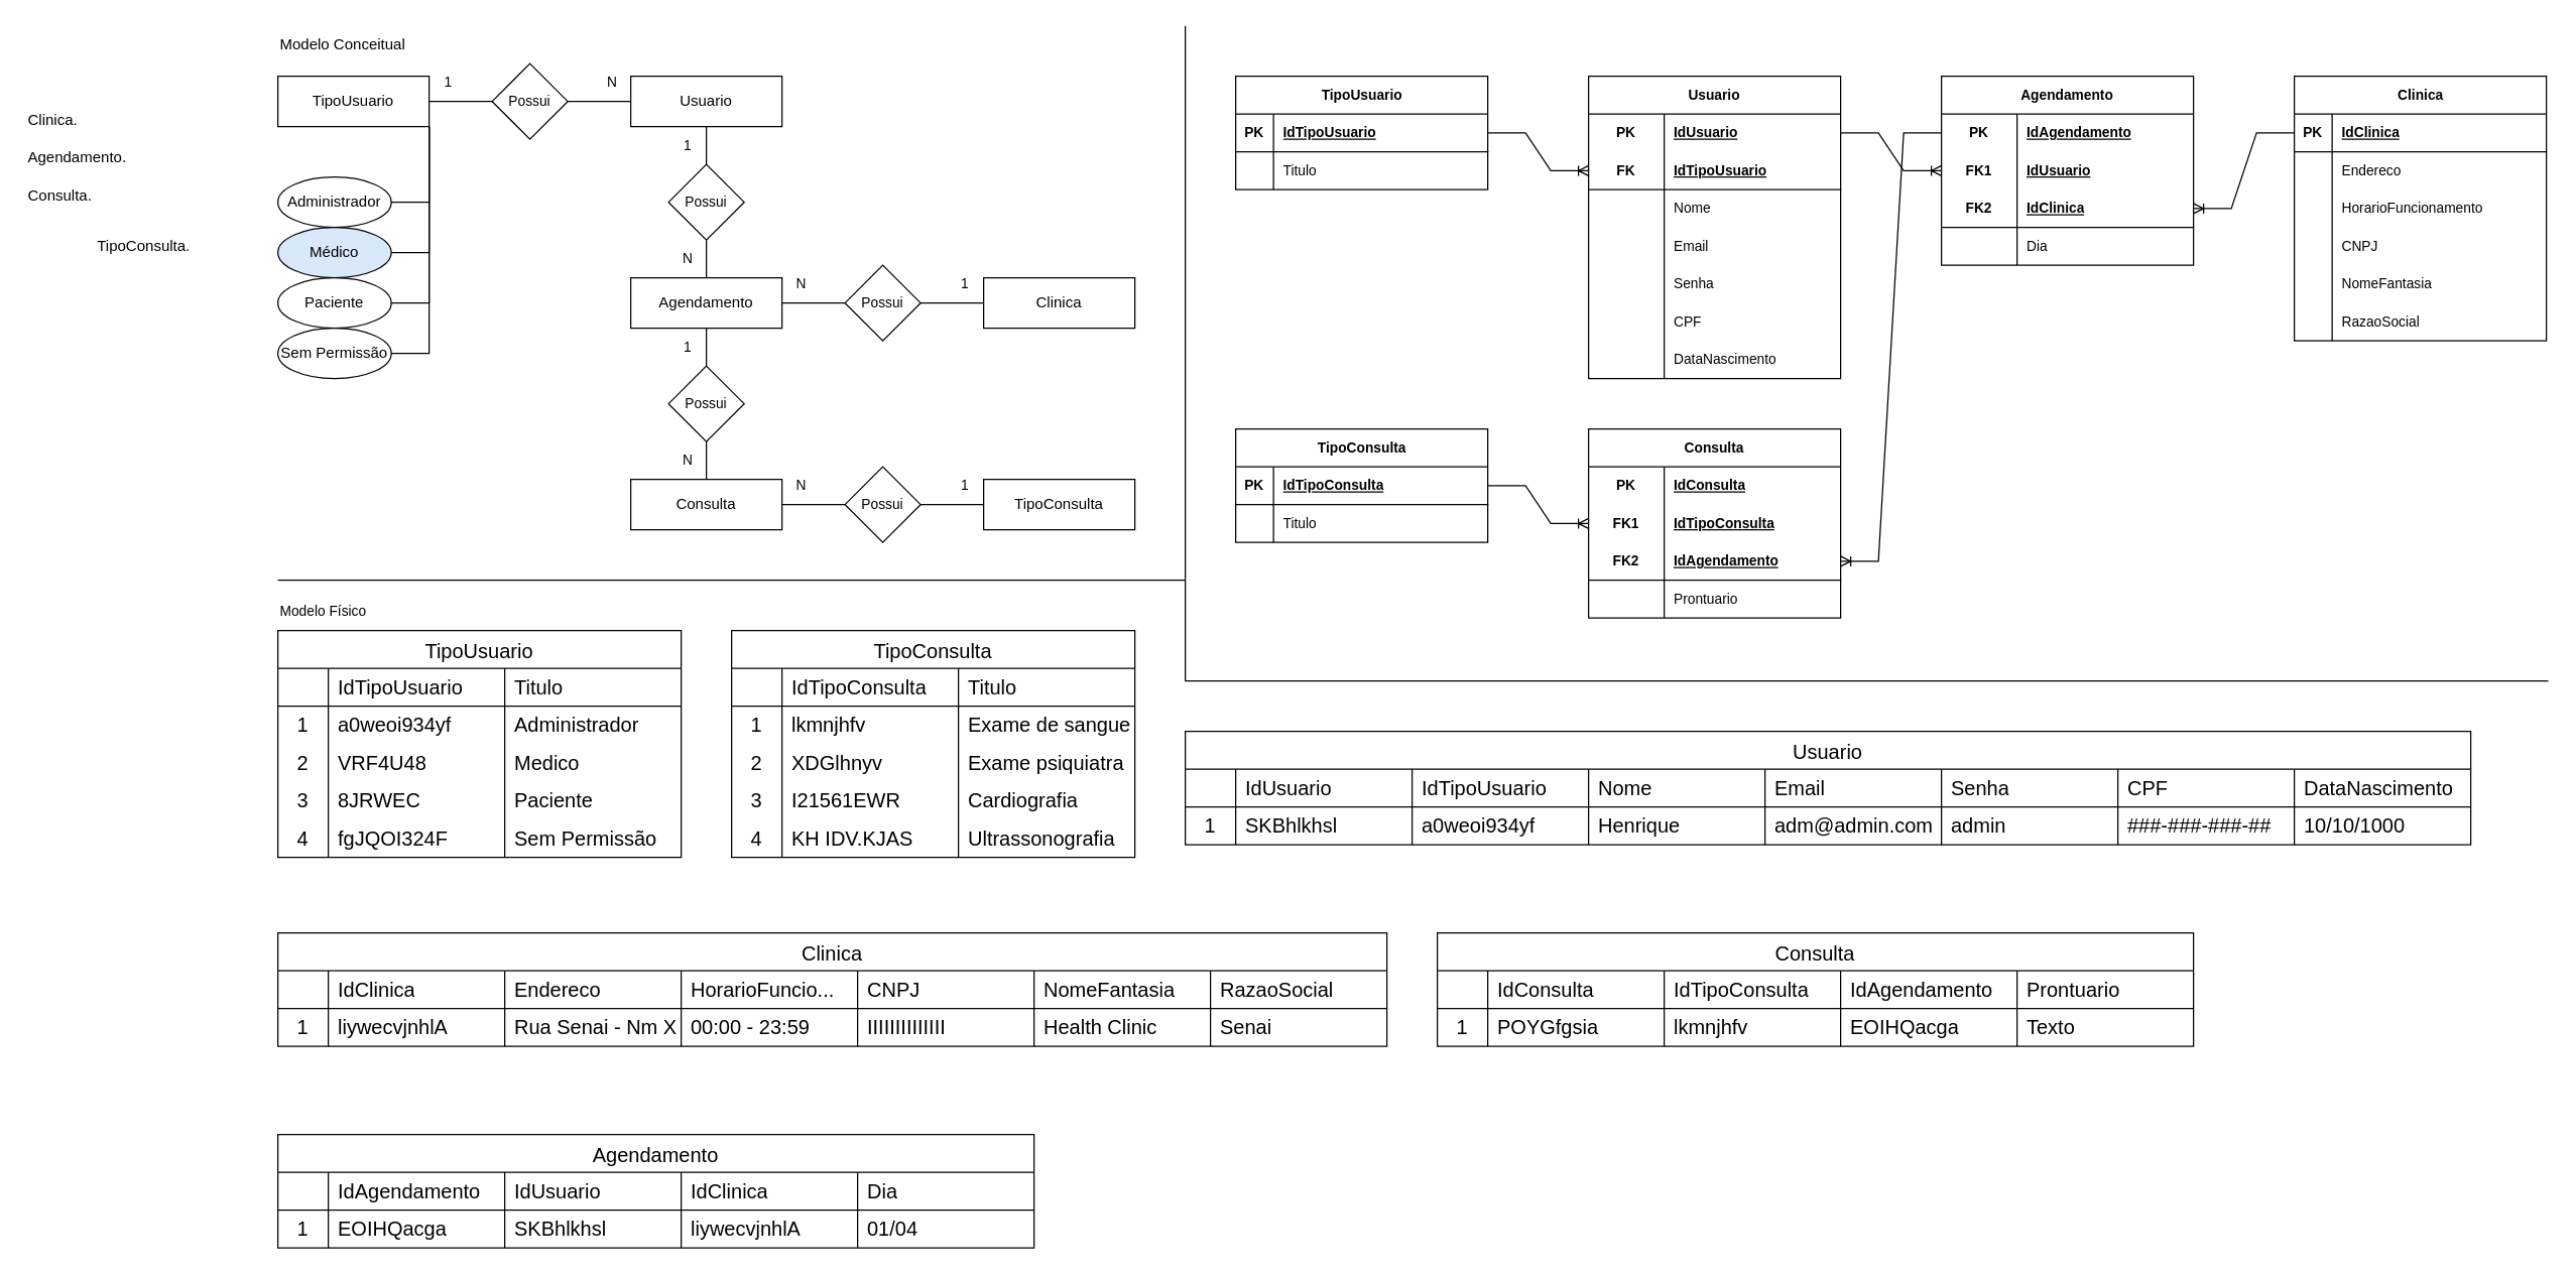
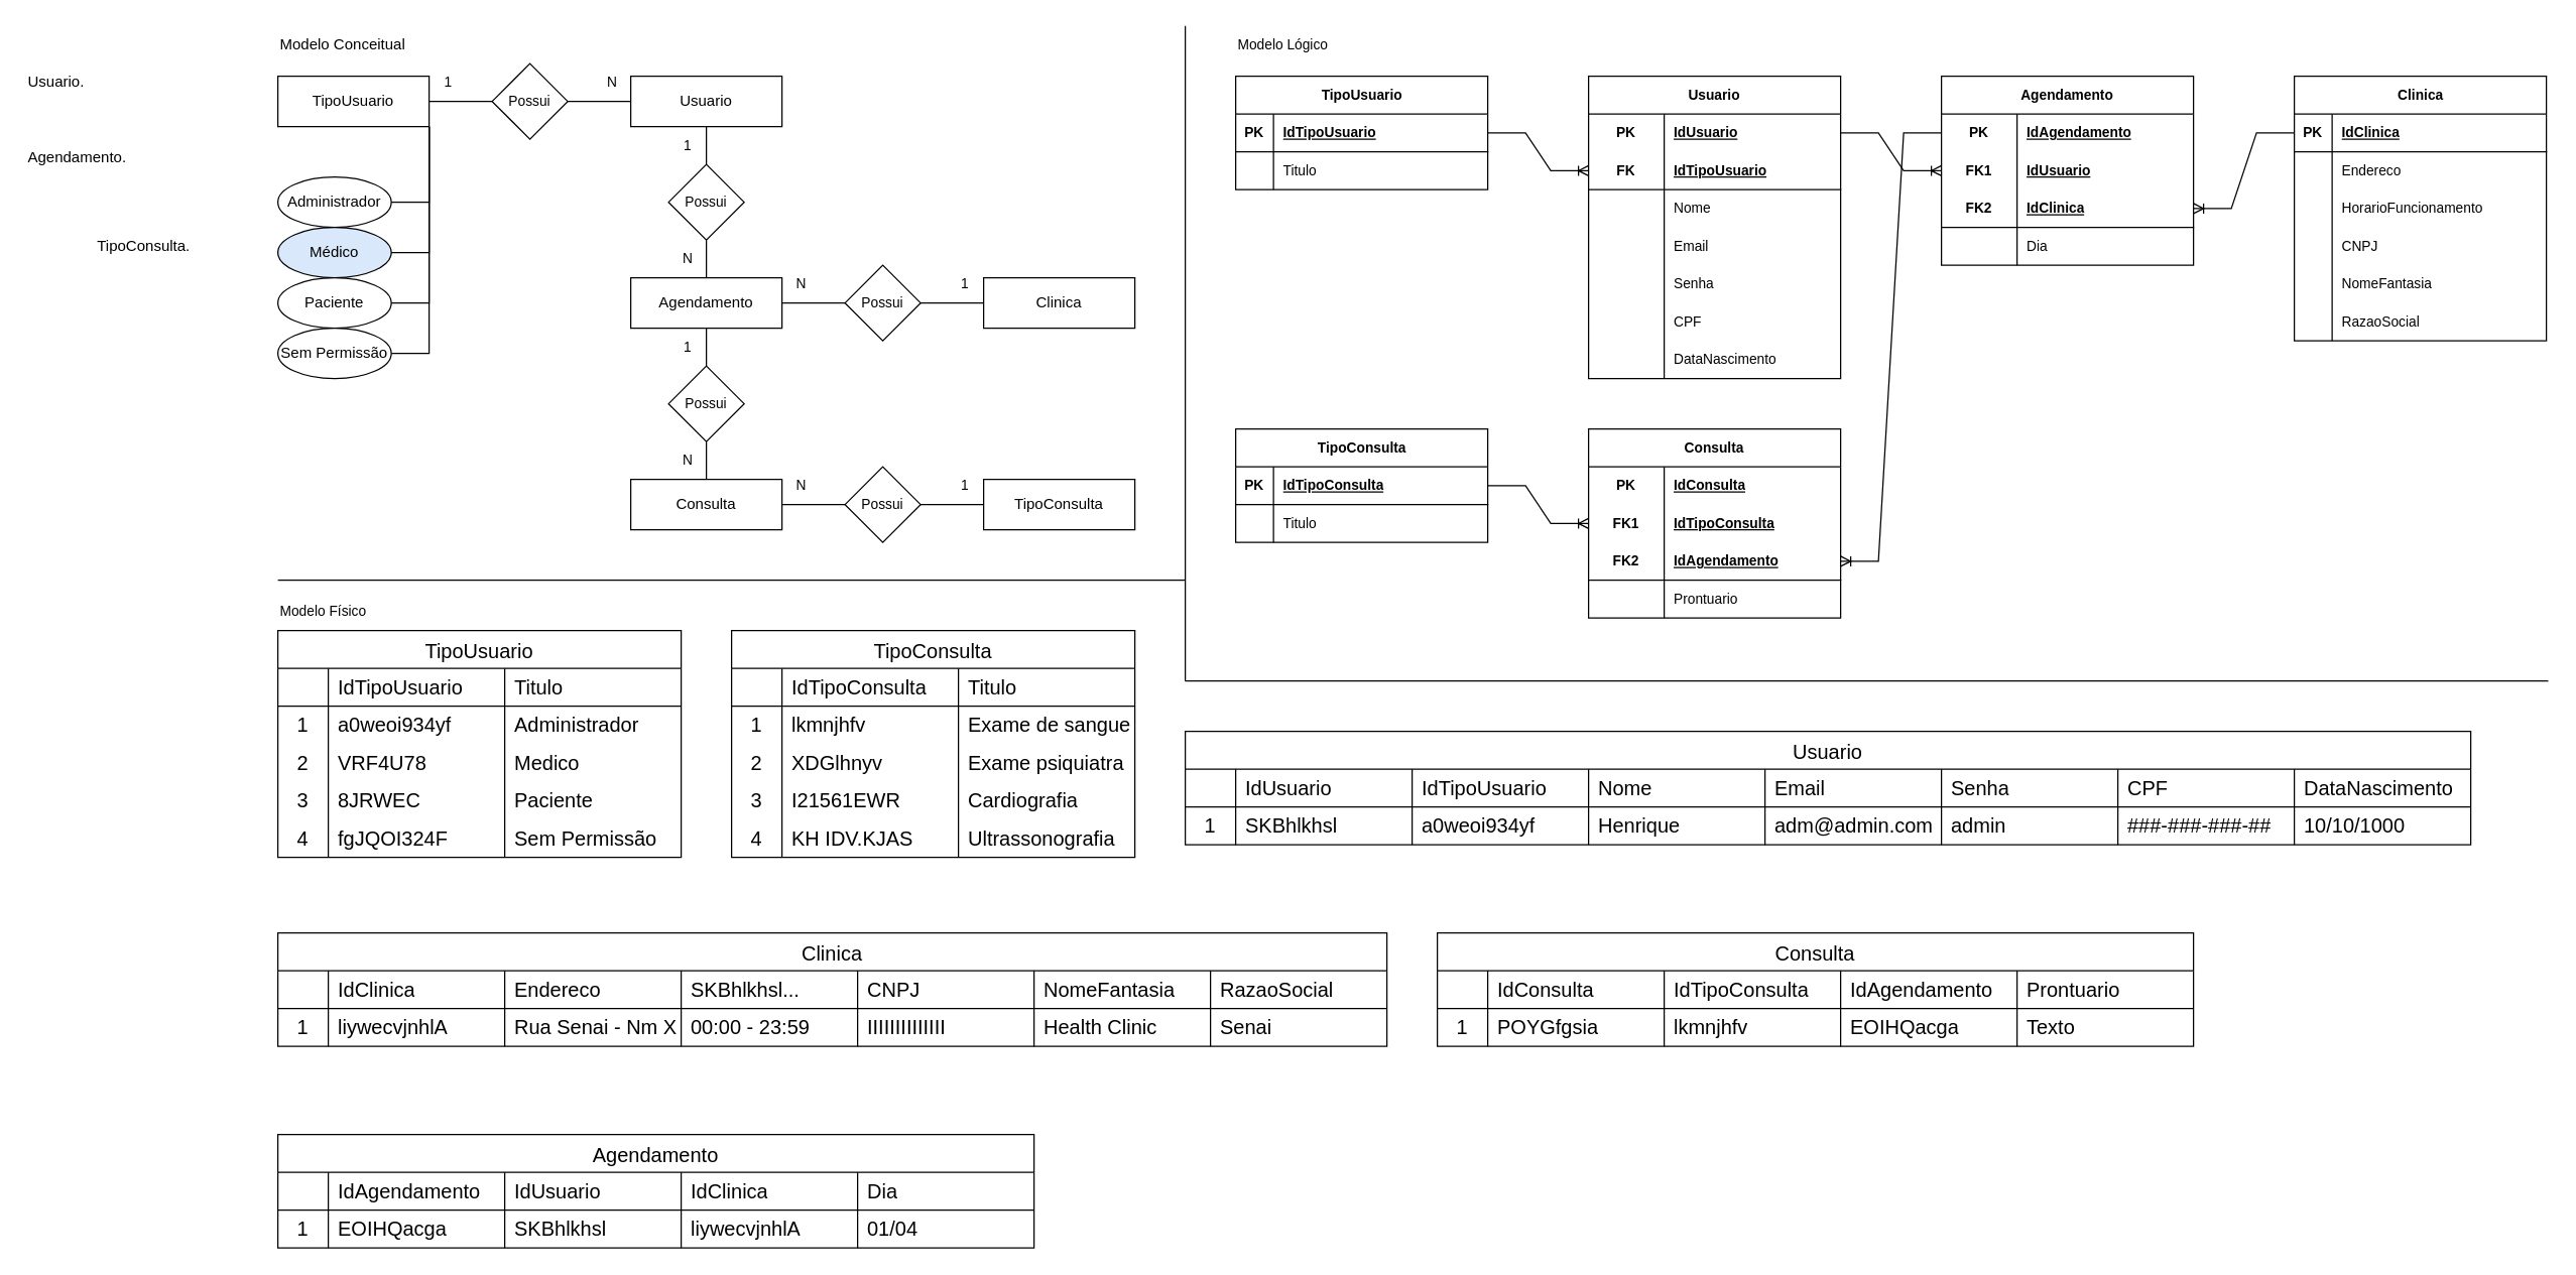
+ <mxCell id="45" value="Modelo Lógico" style="text;html=1;align=left;verticalAlign=middle;resizable=0;points=[];autosize=1;strokeColor=none;fillColor=none;fontSize=11;fontFamily=Helvetica;fontColor=default;" parent="1" vertex="1"><mxGeometry x="980" y="20" width="100" height="30" as="geometry" /></mxCell>
+ <mxCell id="2" value="Usuario." style="text;html=1;align=left;verticalAlign=middle;resizable=0;points=[];autosize=1;strokeColor=none;fillColor=none;" parent="1" vertex="1"><mxGeometry x="20" y="50" width="70" height="30" as="geometry" /></mxCell>
- <mxCell id="3" value="Clinica." style="text;html=1;align=left;verticalAlign=middle;resizable=0;points=[];autosize=1;strokeColor=none;fillColor=none;" parent="1" vertex="1"><mxGeometry x="20" y="80" width="60" height="30" as="geometry" /></mxCell>
- <mxCell id="5" value="Consulta." style="text;html=1;align=left;verticalAlign=middle;resizable=0;points=[];autosize=1;strokeColor=none;fillColor=none;" parent="1" vertex="1"><mxGeometry x="20" y="140" width="70" height="30" as="geometry" /></mxCell>
- <mxCell id="148" value="VRF4U48" style="shape=partialRectangle;html=1;whiteSpace=wrap;connectable=0;fillColor=none;top=0;left=0;bottom=0;right=0;align=left;spacingLeft=6;overflow=hidden;strokeColor=inherit;fontSize=16;fontFamily=Helvetica;fontColor=default;" parent="146" vertex="1"><mxGeometry x="40" width="140" height="30" as="geometry"><mxRectangle width="140" height="30" as="alternateBounds" /></mxGeometry></mxCell>
+ <mxCell id="148" value="VRF4U78" style="shape=partialRectangle;html=1;whiteSpace=wrap;connectable=0;fillColor=none;top=0;left=0;bottom=0;right=0;align=left;spacingLeft=6;overflow=hidden;strokeColor=inherit;fontSize=16;fontFamily=Helvetica;fontColor=default;" parent="146" vertex="1"><mxGeometry x="40" width="140" height="30" as="geometry"><mxRectangle width="140" height="30" as="alternateBounds" /></mxGeometry></mxCell>
- <mxCell id="187" value="HorarioFuncio..." style="shape=partialRectangle;html=1;whiteSpace=wrap;connectable=0;fillColor=none;top=0;left=0;bottom=0;right=0;align=left;spacingLeft=6;overflow=hidden;strokeColor=inherit;fontSize=16;fontFamily=Helvetica;fontColor=default;" parent="183" vertex="1"><mxGeometry x="320" width="140" height="30" as="geometry"><mxRectangle width="140" height="30" as="alternateBounds" /></mxGeometry></mxCell>
+ <mxCell id="187" value="SKBhlkhsl..." style="shape=partialRectangle;html=1;whiteSpace=wrap;connectable=0;fillColor=none;top=0;left=0;bottom=0;right=0;align=left;spacingLeft=6;overflow=hidden;strokeColor=inherit;fontSize=16;fontFamily=Helvetica;fontColor=default;" parent="183" vertex="1"><mxGeometry x="320" width="140" height="30" as="geometry"><mxRectangle width="140" height="30" as="alternateBounds" /></mxGeometry></mxCell>
